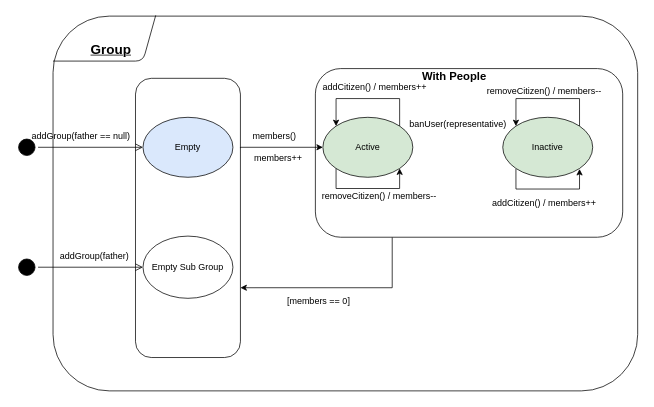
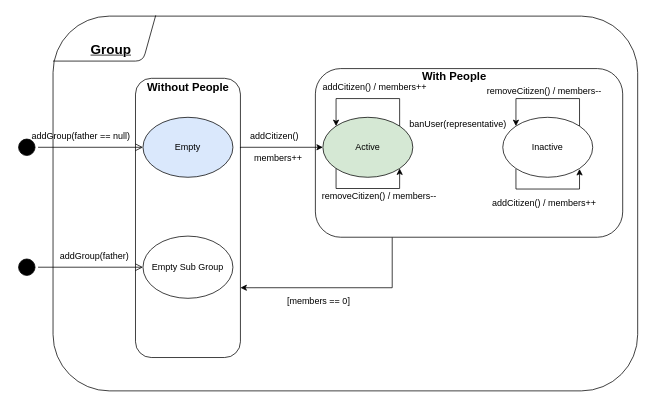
+ <mxCell id="32" value="&lt;font style=&quot;font-size: 15px&quot;&gt;&lt;b&gt;Without People&lt;/b&gt;&lt;/font&gt;" style="text;html=1;align=center;verticalAlign=middle;resizable=0;points=[];autosize=1;" vertex="1" parent="1"><mxGeometry x="190" y="106" width="120" height="20" as="geometry" /></mxCell>
- <mxCell id="17" value="members()" style="text;html=1;align=center;verticalAlign=middle;resizable=0;points=[];autosize=1;" vertex="1" parent="1"><mxGeometry x="325" y="171" width="80" height="20" as="geometry" /></mxCell>
+ <mxCell id="17" value="addCitizen()" style="text;html=1;align=center;verticalAlign=middle;resizable=0;points=[];autosize=1;" vertex="1" parent="1"><mxGeometry x="325" y="171" width="80" height="20" as="geometry" /></mxCell>
- <mxCell id="14" value="Inactive" style="ellipse;whiteSpace=wrap;html=1;fillColor=#d5e8d4;" vertex="1" parent="1"><mxGeometry x="670" y="156" width="120" height="80" as="geometry" /></mxCell>
+ <mxCell id="14" value="Inactive" style="ellipse;whiteSpace=wrap;html=1;" vertex="1" parent="1"><mxGeometry x="670" y="156" width="120" height="80" as="geometry" /></mxCell>
